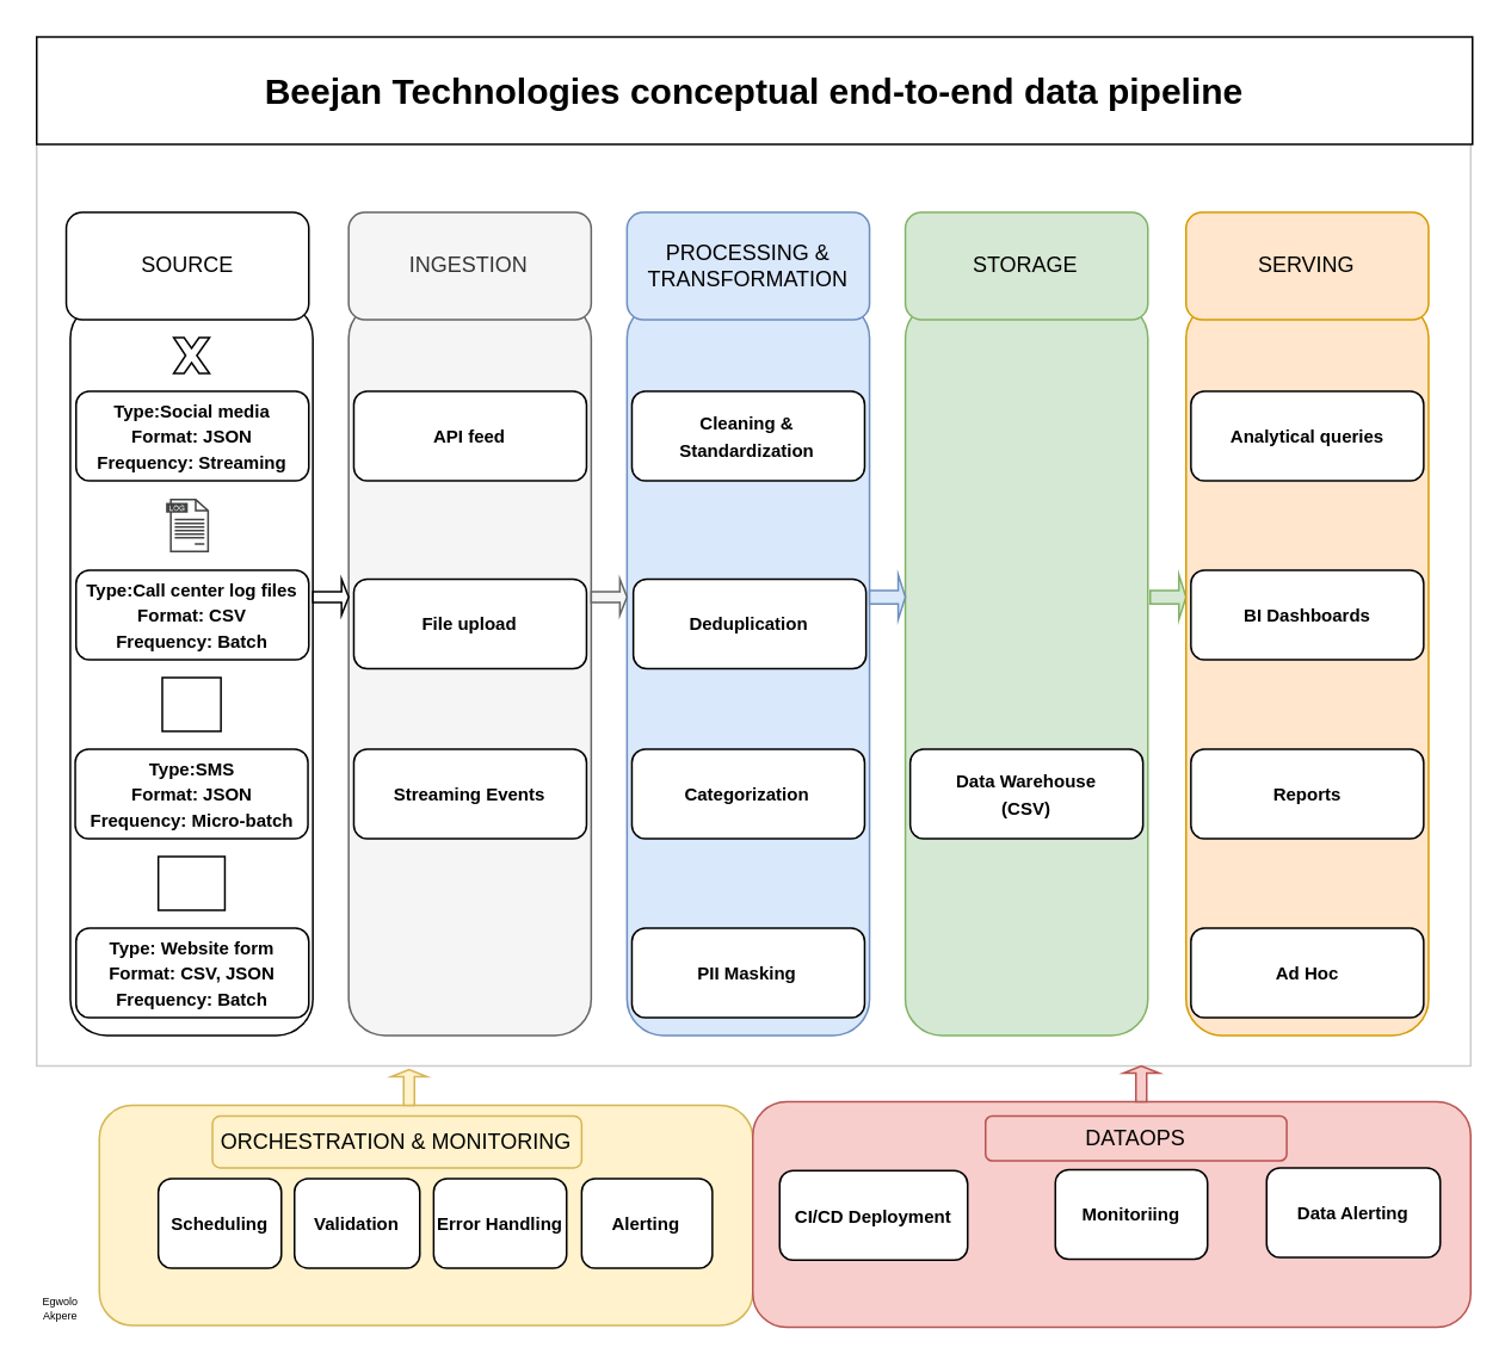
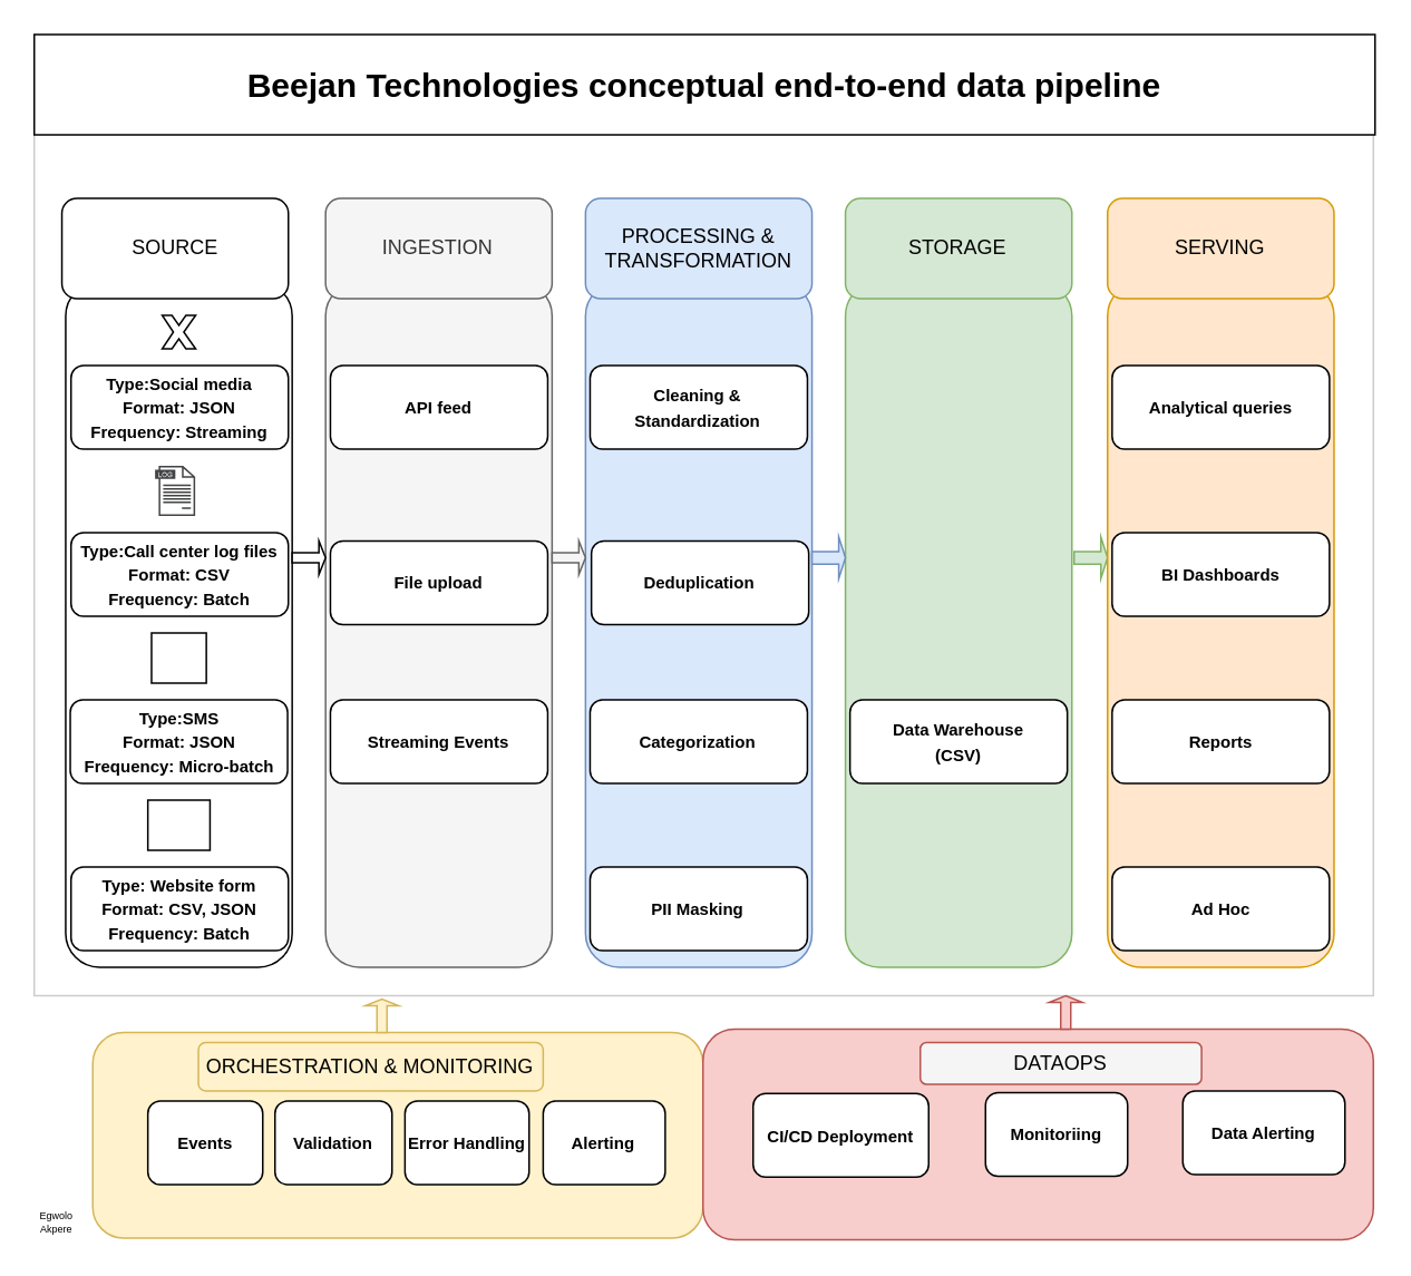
- <mxCell id="48" value="DATAOPS" style="rounded=1;whiteSpace=wrap;html=1;fillColor=#f8cecc;strokeColor=#b85450;" vertex="1" parent="1"><mxGeometry x="550" y="623" width="168.23" height="25" as="geometry" /></mxCell>
+ <mxCell id="48" value="DATAOPS" style="rounded=1;whiteSpace=wrap;html=1;fillColor=#f5f5f5;strokeColor=#b85450;" vertex="1" parent="1"><mxGeometry x="550" y="623" width="168.23" height="25" as="geometry" /></mxCell>
- <mxCell id="45" value="&lt;span style=&quot;font-size: 10px;&quot;&gt;CI/CD Deployment&lt;/span&gt;" style="rounded=1;whiteSpace=wrap;html=1;fontStyle=1" vertex="1" parent="1"><mxGeometry x="435" y="653.5" width="105" height="50" as="geometry" /></mxCell>
+ <mxCell id="45" value="&lt;span style=&quot;font-size: 10px;&quot;&gt;CI/CD Deployment&lt;/span&gt;" style="rounded=1;whiteSpace=wrap;html=1;fontStyle=1" vertex="1" parent="1"><mxGeometry x="450" y="653.5" width="105" height="50" as="geometry" /></mxCell>
- <mxCell id="38" value="&lt;span style=&quot;font-size: 10px;&quot;&gt;Scheduling&lt;/span&gt;" style="rounded=1;whiteSpace=wrap;html=1;fontStyle=1" parent="1" vertex="1"><mxGeometry x="87.95" y="658" width="68.73" height="50" as="geometry" /></mxCell>
+ <mxCell id="38" value="&lt;span style=&quot;font-size: 10px;&quot;&gt;Events&lt;/span&gt;" style="rounded=1;whiteSpace=wrap;html=1;fontStyle=1" parent="1" vertex="1"><mxGeometry x="87.95" y="658" width="68.73" height="50" as="geometry" /></mxCell>
